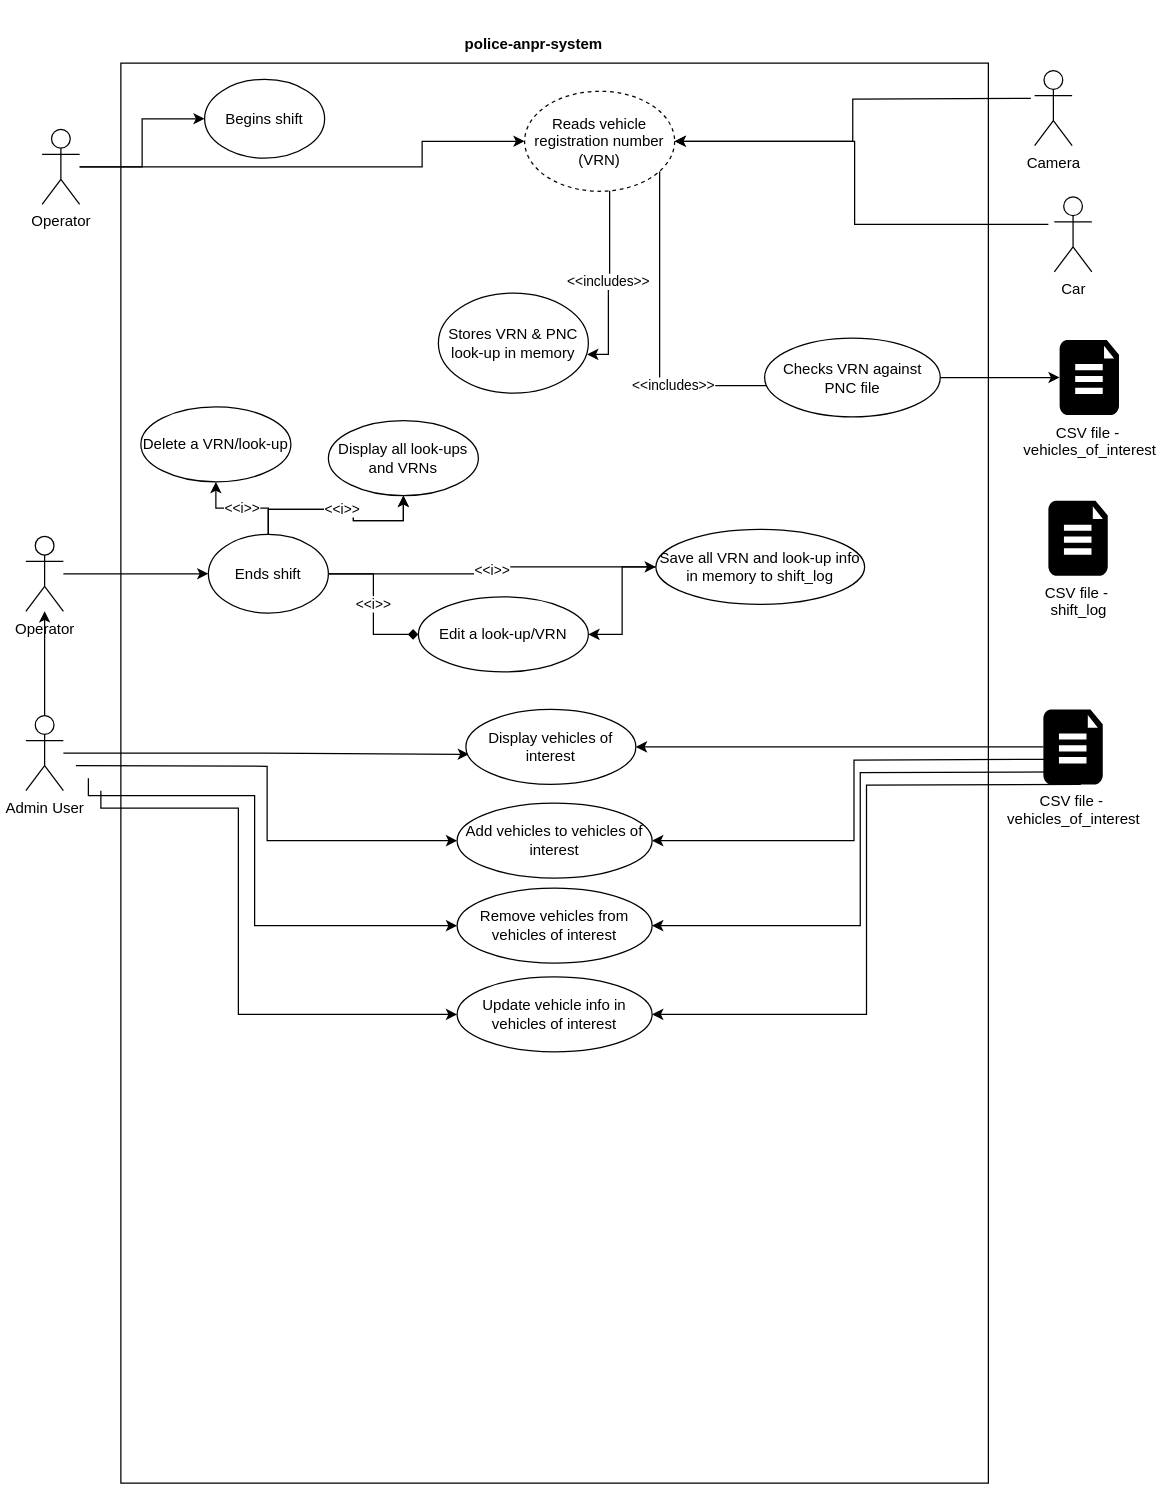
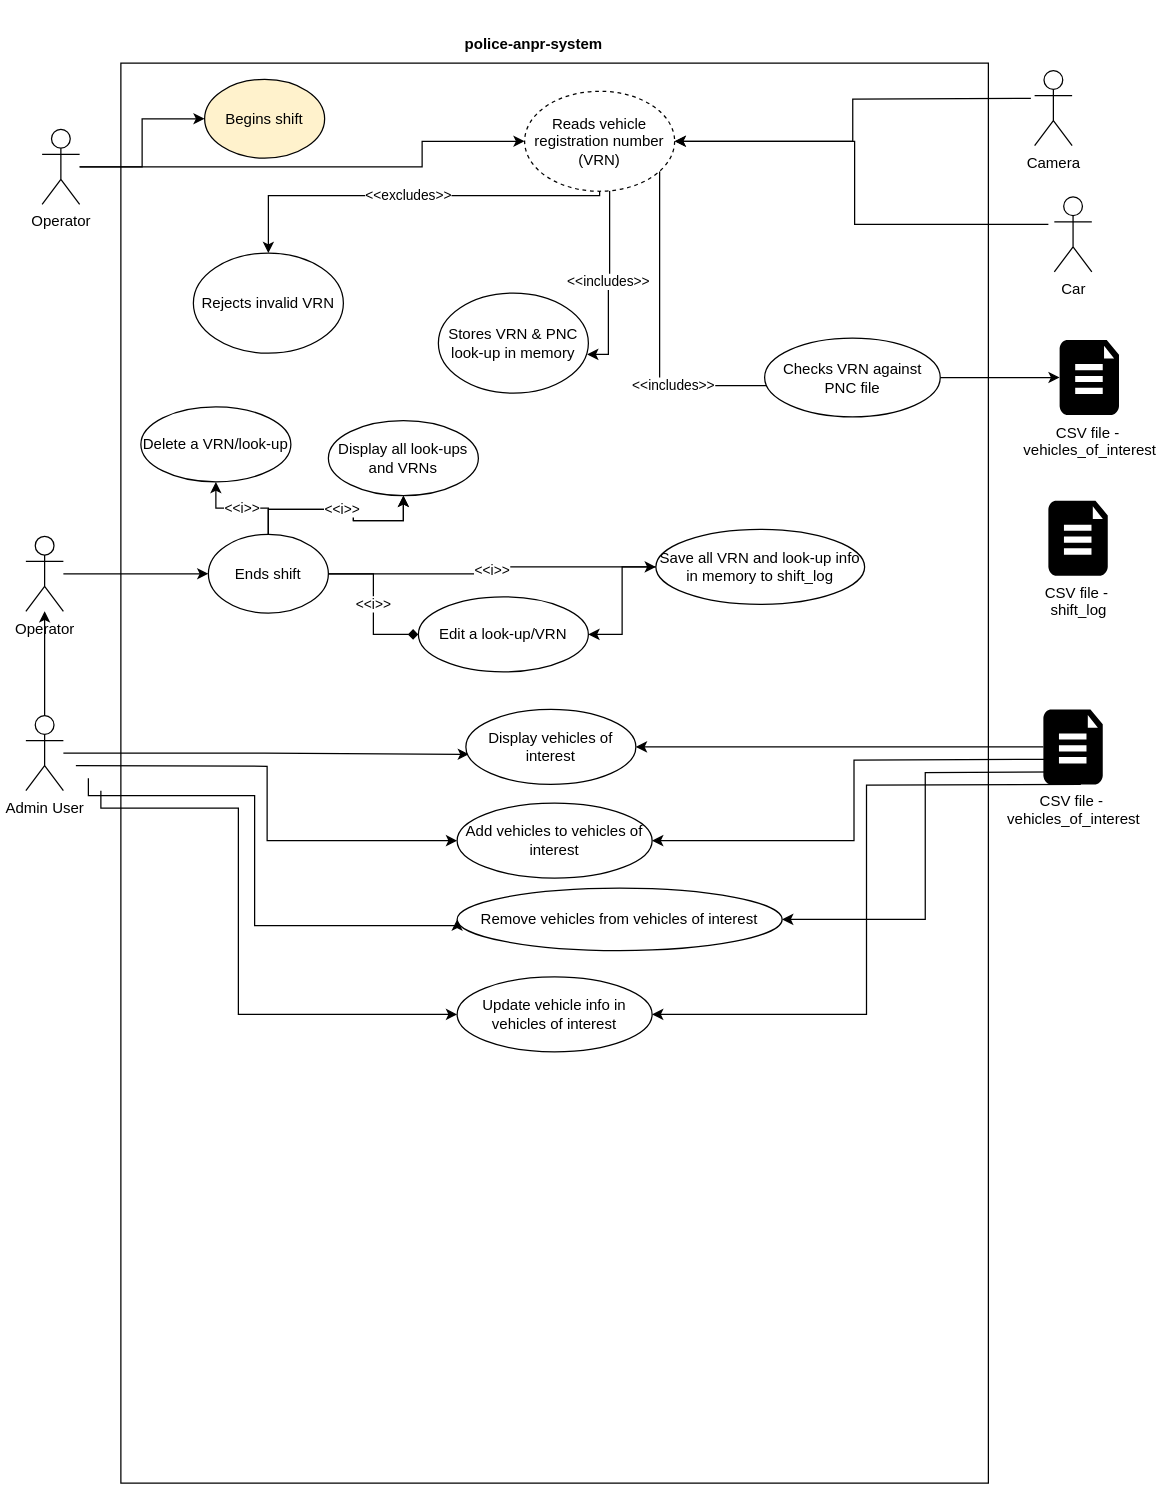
- <mxCell id="18" value="Begins shift" style="ellipse;whiteSpace=wrap;html=1;" parent="1" vertex="1"><mxGeometry x="163" y="63" width="96" height="63" as="geometry" /></mxCell>
+ <mxCell id="18" value="Begins shift" style="ellipse;whiteSpace=wrap;html=1;fillColor=#fff2cc;" parent="1" vertex="1"><mxGeometry x="163" y="63" width="96" height="63" as="geometry" /></mxCell>
+ <mxCell id="10" value="&amp;lt;&amp;lt;excludes&amp;gt;&amp;gt;" style="edgeStyle=orthogonalEdgeStyle;rounded=0;orthogonalLoop=1;jettySize=auto;html=1;" parent="1" source="11" target="33" edge="1"><mxGeometry relative="1" as="geometry"><Array as="points"><mxPoint x="479" y="156" /></Array></mxGeometry></mxCell>
+ <mxCell id="33" value="Rejects invalid VRN" style="ellipse;whiteSpace=wrap;html=1;" parent="1" vertex="1"><mxGeometry x="154" y="202" width="120" height="80" as="geometry" /></mxCell>
- <mxCell id="42" value="Remove vehicles from vehicles of interest" style="ellipse;whiteSpace=wrap;html=1;" parent="1" vertex="1"><mxGeometry x="365" y="710" width="156" height="60" as="geometry" /></mxCell>
+ <mxCell id="42" value="Remove vehicles from vehicles of interest" style="ellipse;whiteSpace=wrap;html=1;" parent="1" vertex="1"><mxGeometry x="365" y="710" width="260" height="50" as="geometry" /></mxCell>
